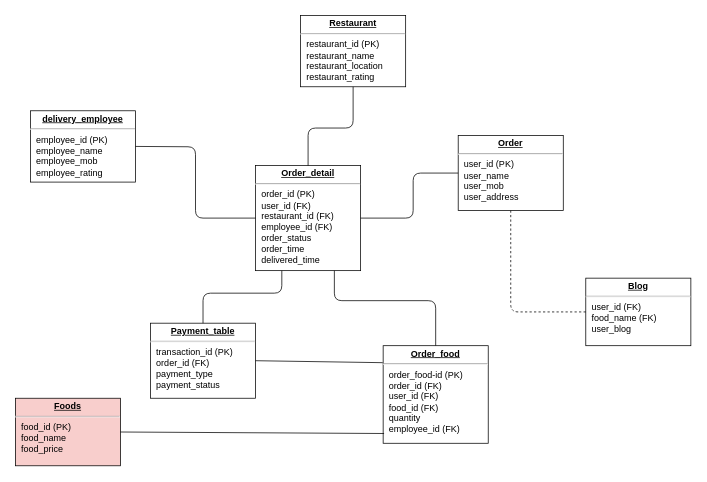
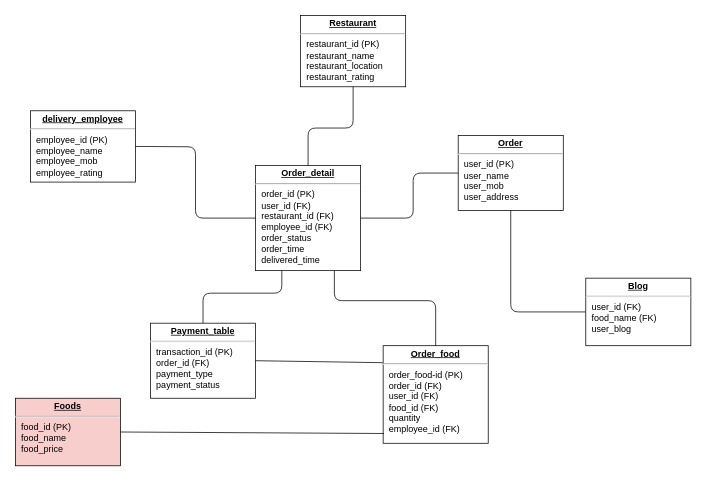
- <mxCell id="17" value="" style="endArrow=none;html=1;entryX=0.5;entryY=1;entryDx=0;entryDy=0;exitX=0;exitY=0.5;exitDx=0;exitDy=0;dashed=1;" edge="1" parent="1" source="9" target="6"><mxGeometry width="50" height="50" relative="1" as="geometry"><mxPoint x="440" y="400" as="sourcePoint" /><mxPoint x="490" y="350" as="targetPoint" /><Array as="points"><mxPoint x="680" y="415" /></Array></mxGeometry></mxCell>
+ <mxCell id="17" value="" style="endArrow=none;html=1;entryX=0.5;entryY=1;entryDx=0;entryDy=0;exitX=0;exitY=0.5;exitDx=0;exitDy=0;" edge="1" parent="1" source="9" target="6"><mxGeometry width="50" height="50" relative="1" as="geometry"><mxPoint x="440" y="400" as="sourcePoint" /><mxPoint x="490" y="350" as="targetPoint" /><Array as="points"><mxPoint x="680" y="415" /></Array></mxGeometry></mxCell>
